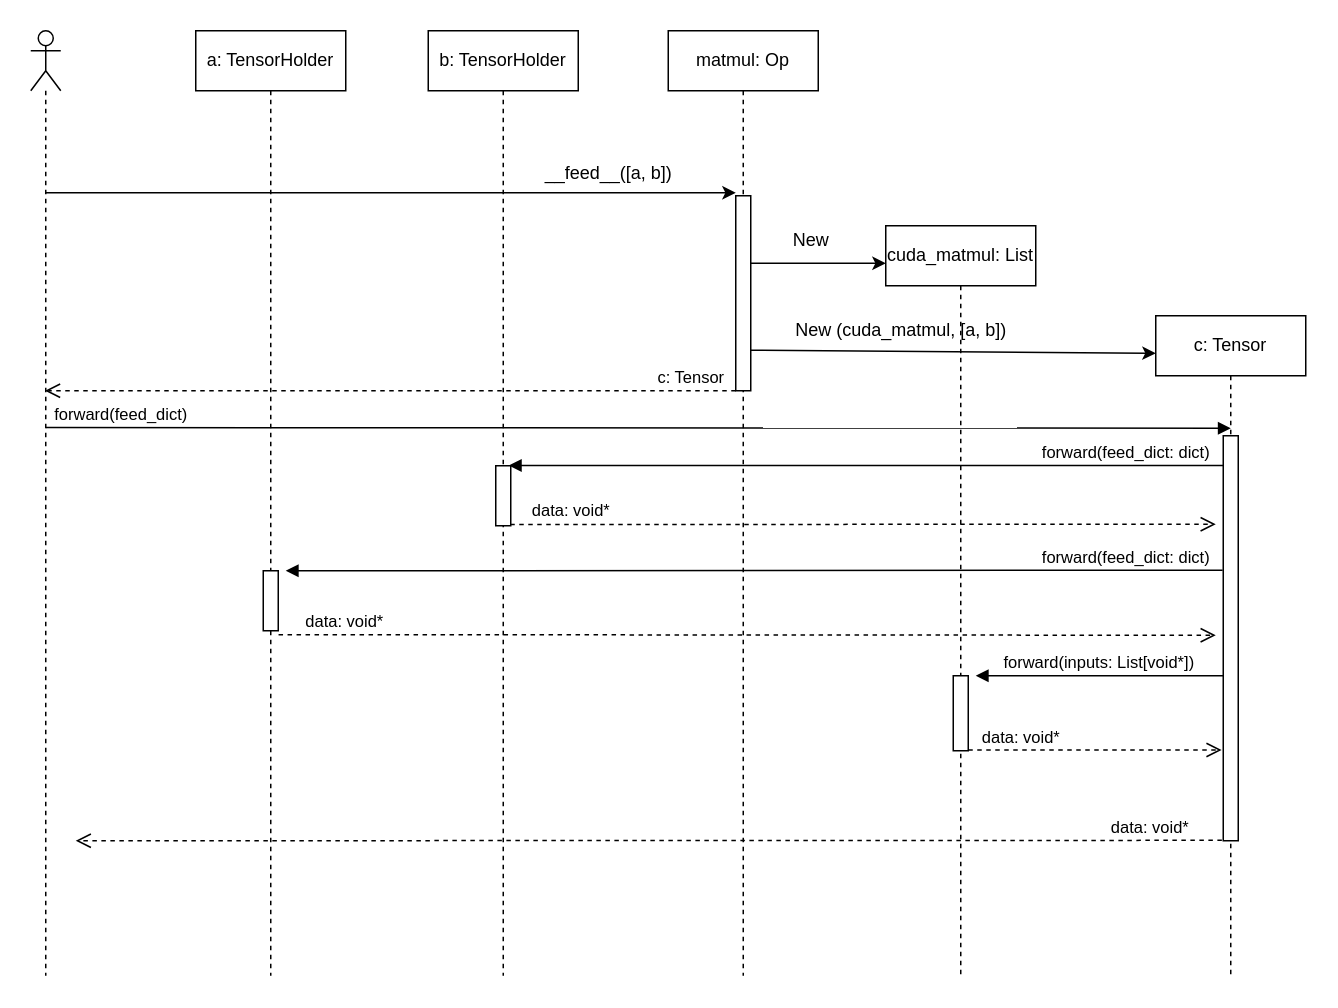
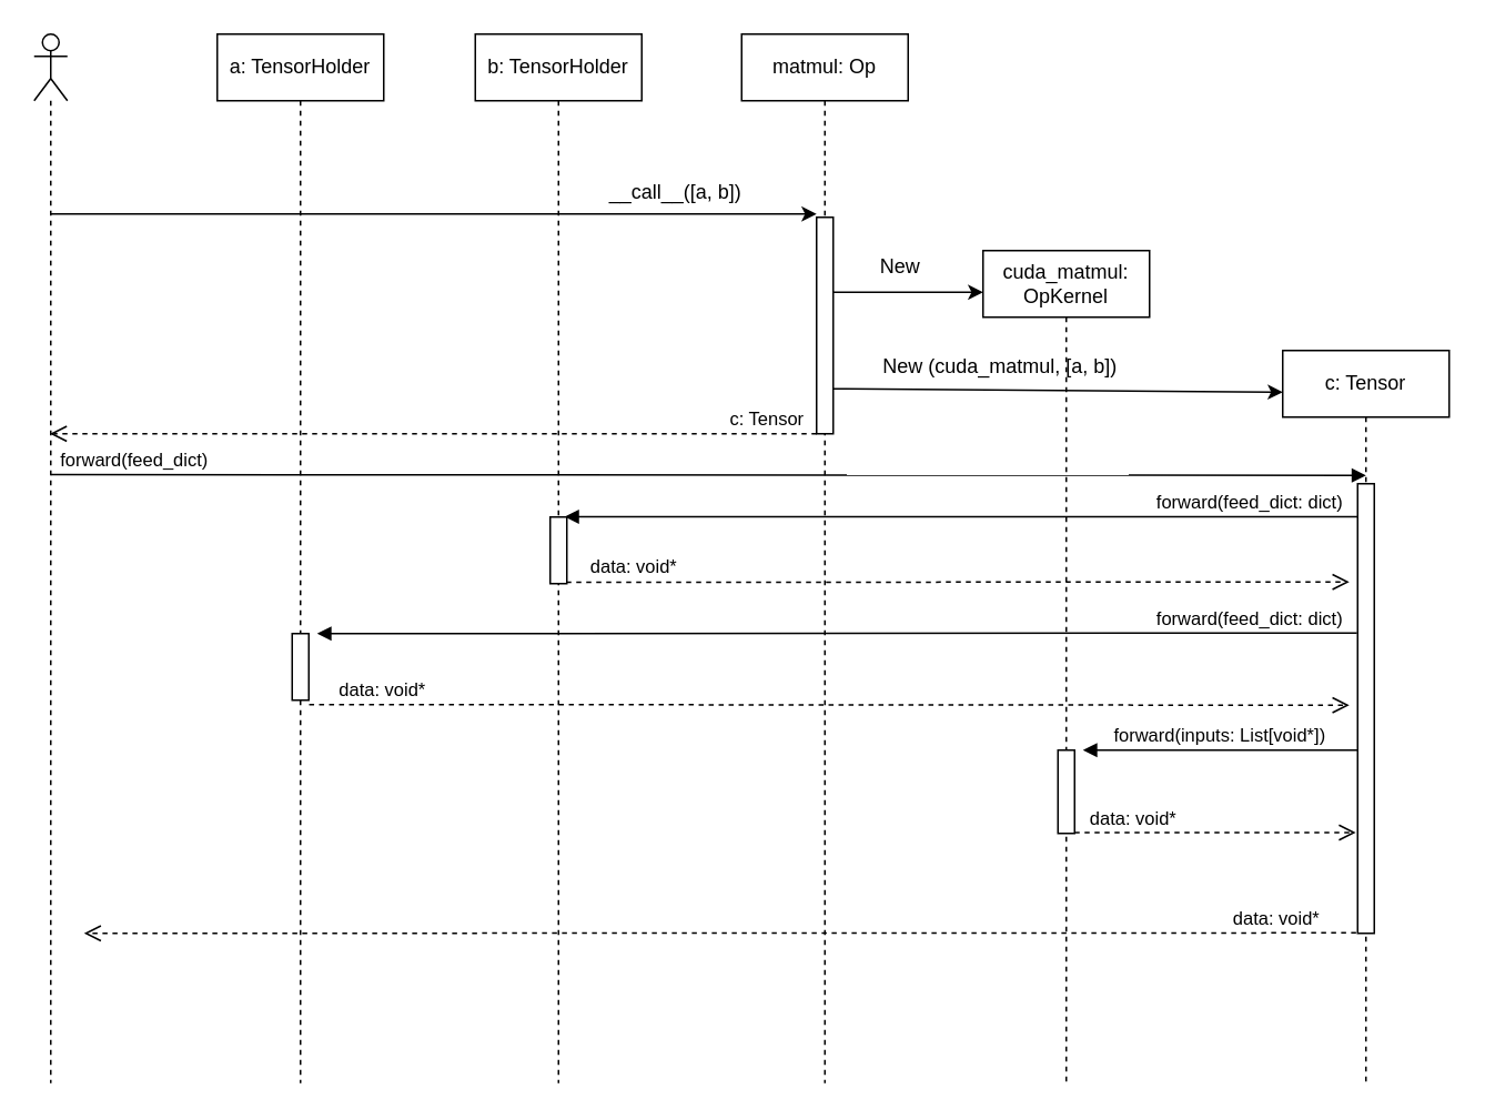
- <mxCell id="4" value="__feed__([a, b])" style="text;html=1;align=center;verticalAlign=middle;resizable=0;points=[];autosize=1;" vertex="1" parent="1"><mxGeometry x="360" y="105" width="90" height="20" as="geometry" /></mxCell>
+ <mxCell id="4" value="__call__([a, b])" style="text;html=1;align=center;verticalAlign=middle;resizable=0;points=[];autosize=1;" vertex="1" parent="1"><mxGeometry x="360" y="105" width="90" height="20" as="geometry" /></mxCell>
- <mxCell id="23" value="&lt;span&gt;cuda_matmul: List&lt;/span&gt;" style="shape=umlLifeline;perimeter=lifelinePerimeter;whiteSpace=wrap;html=1;container=1;collapsible=0;recursiveResize=0;outlineConnect=0;" vertex="1" parent="1"><mxGeometry x="590" y="150" width="100" height="500" as="geometry" /></mxCell>
+ <mxCell id="23" value="&lt;span&gt;cuda_matmul: OpKernel&lt;/span&gt;" style="shape=umlLifeline;perimeter=lifelinePerimeter;whiteSpace=wrap;html=1;container=1;collapsible=0;recursiveResize=0;outlineConnect=0;" vertex="1" parent="1"><mxGeometry x="590" y="150" width="100" height="500" as="geometry" /></mxCell>
